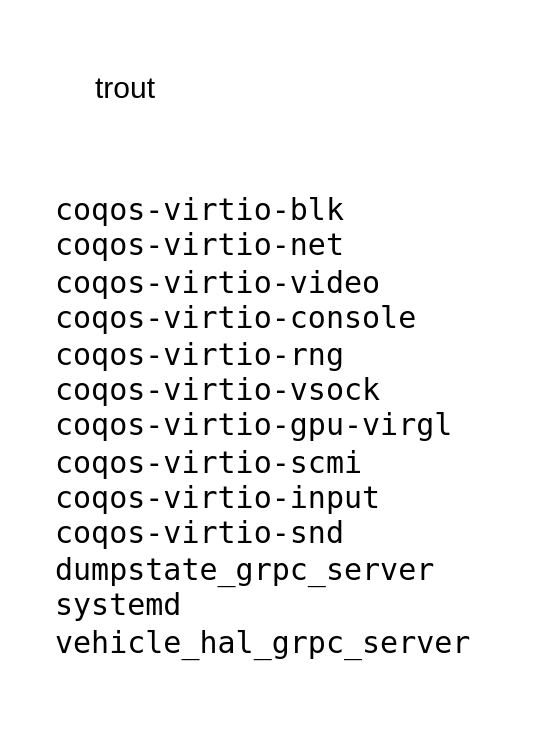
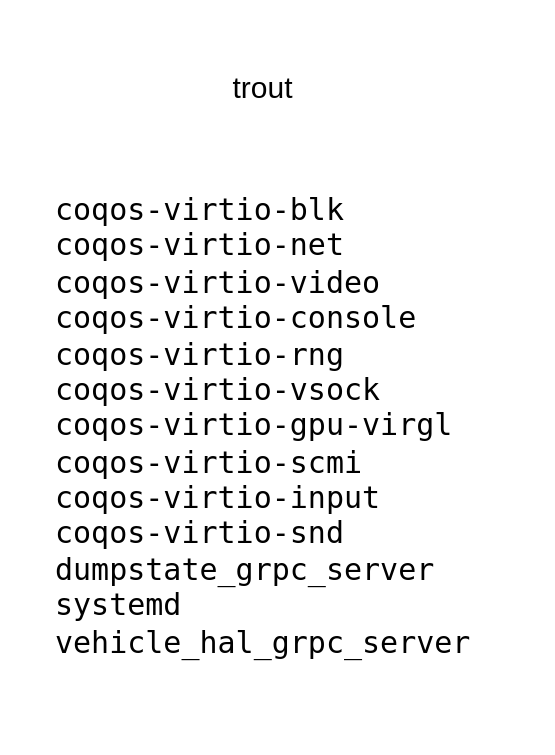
- <mxCell id="2" value="trout" style="text;html=1;align=center;verticalAlign=middle;whiteSpace=wrap;rounded=0;" vertex="1" parent="1"><mxGeometry x="20" y="20" width="60" height="30" as="geometry" /></mxCell>
+ <mxCell id="2" value="trout" style="text;html=1;align=center;verticalAlign=middle;whiteSpace=wrap;rounded=0;" vertex="1" parent="1"><mxGeometry x="75" y="20" width="60" height="30" as="geometry" /></mxCell>
